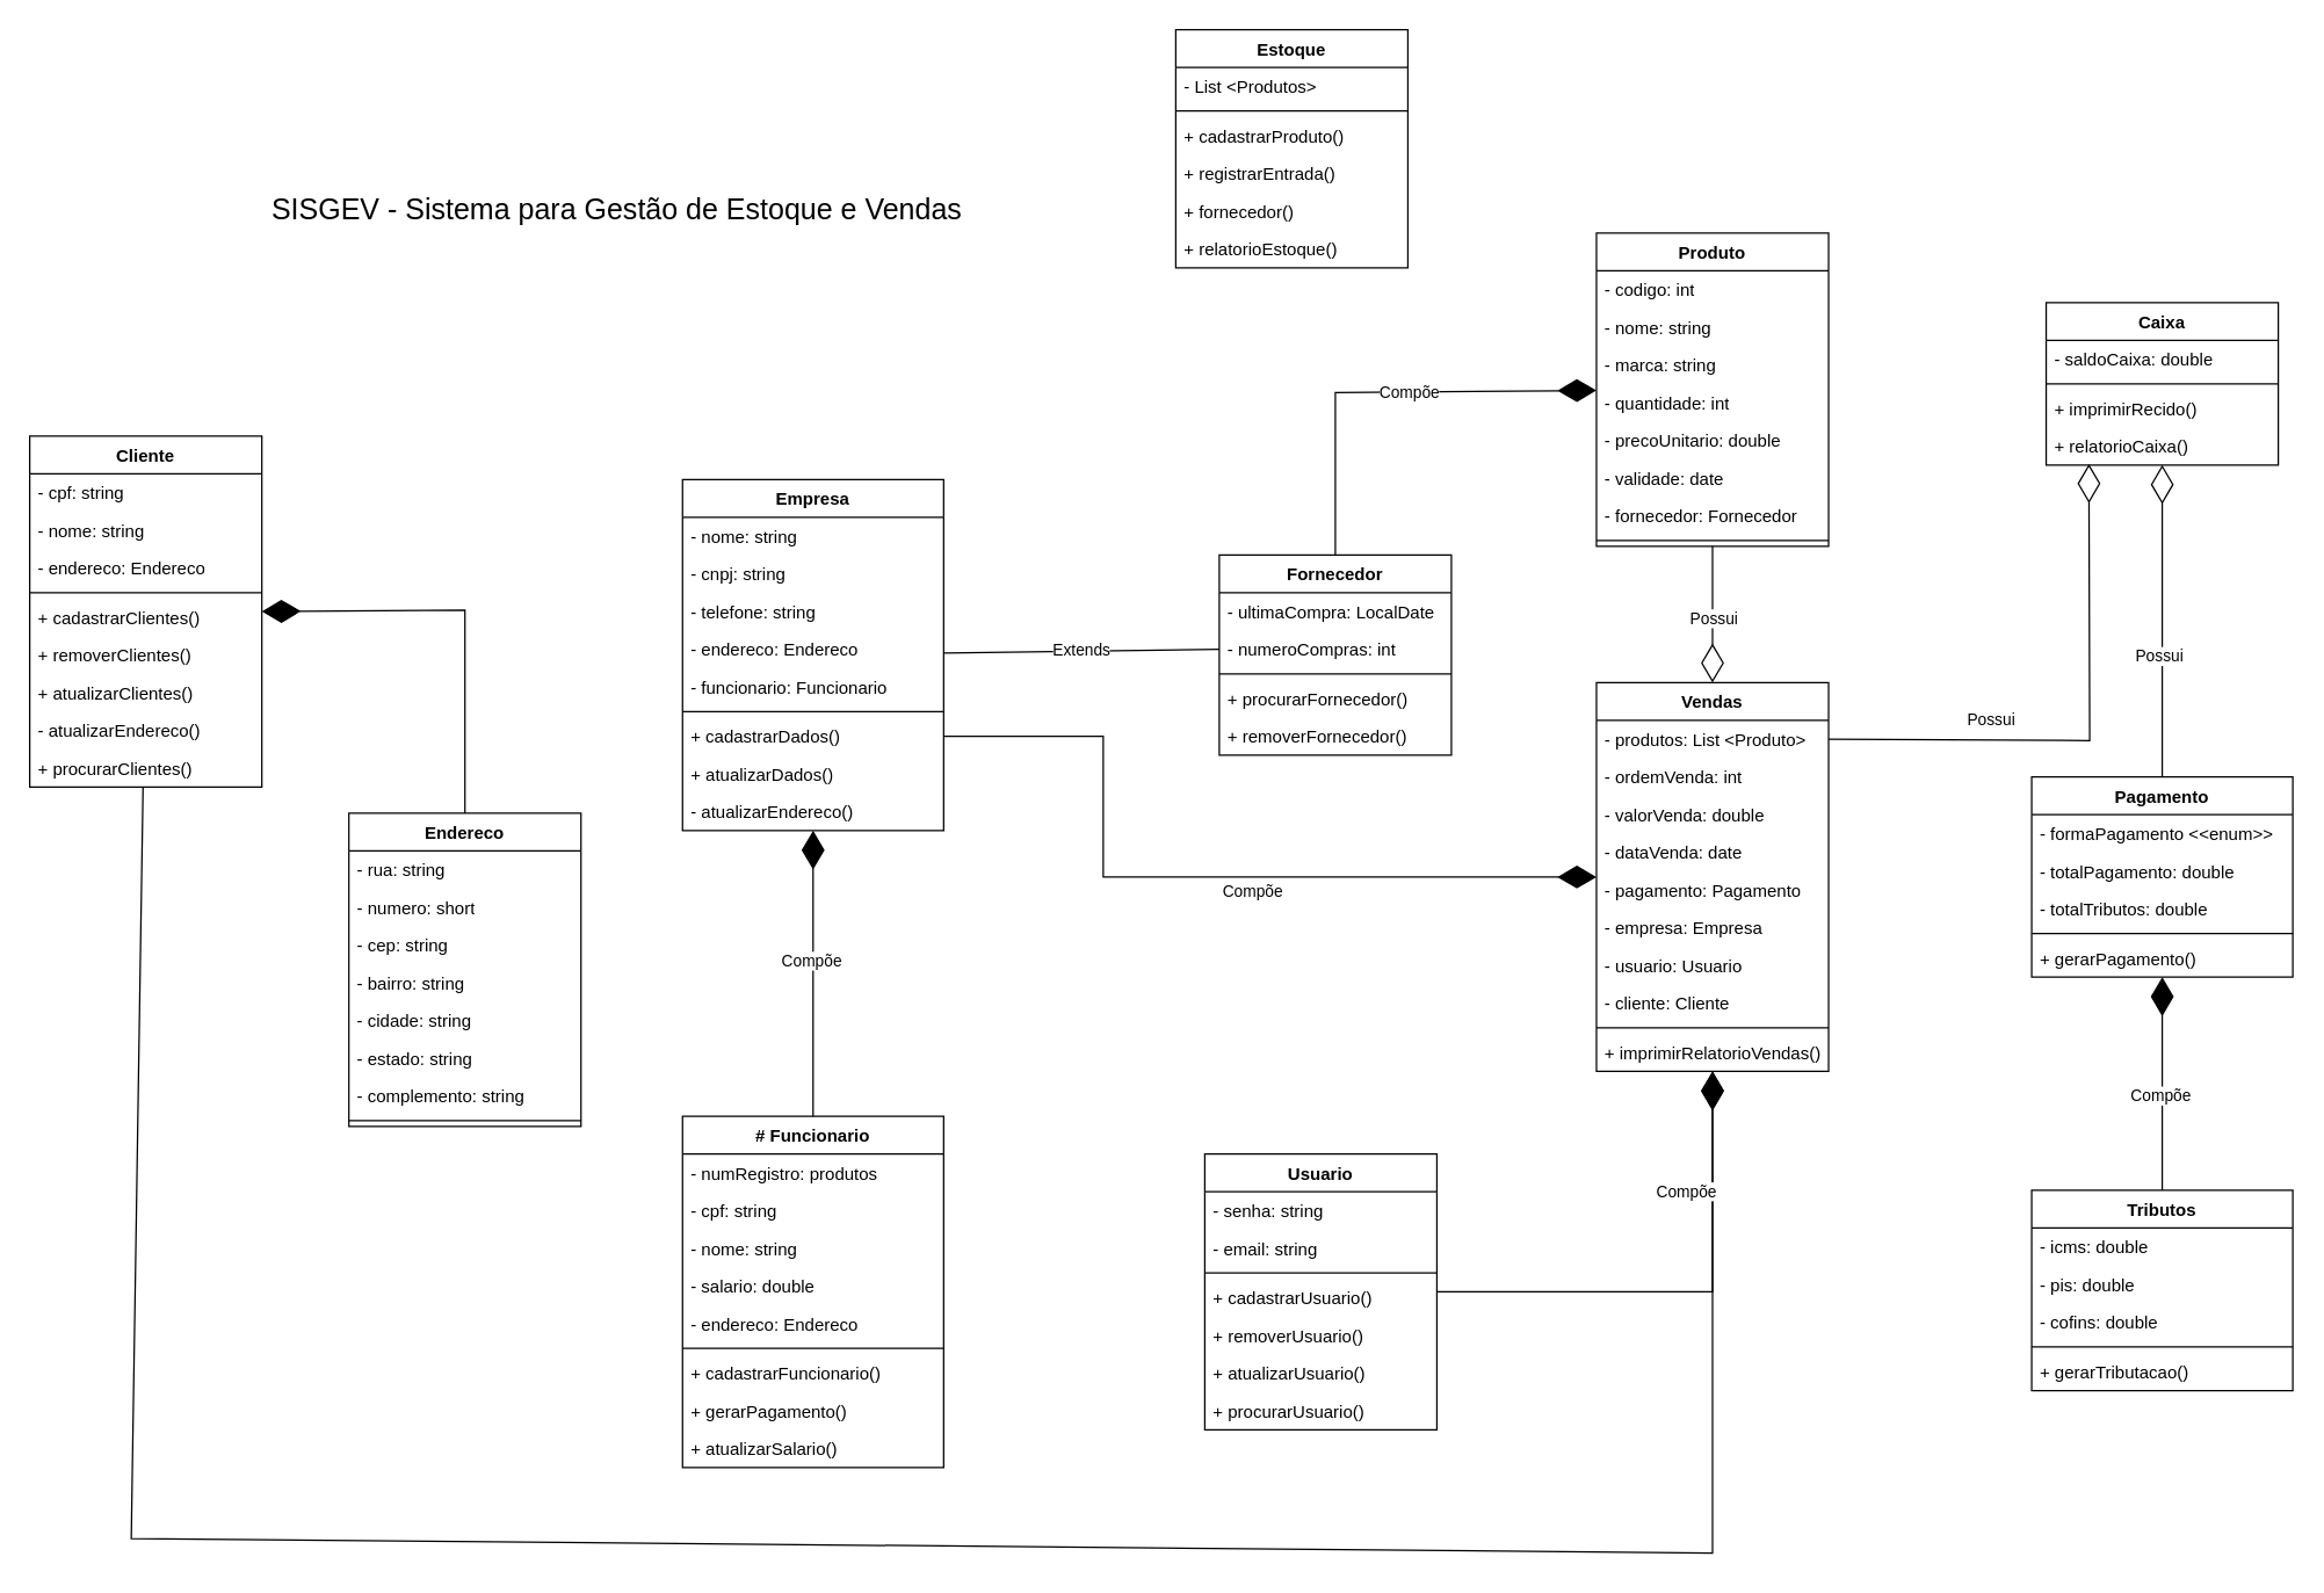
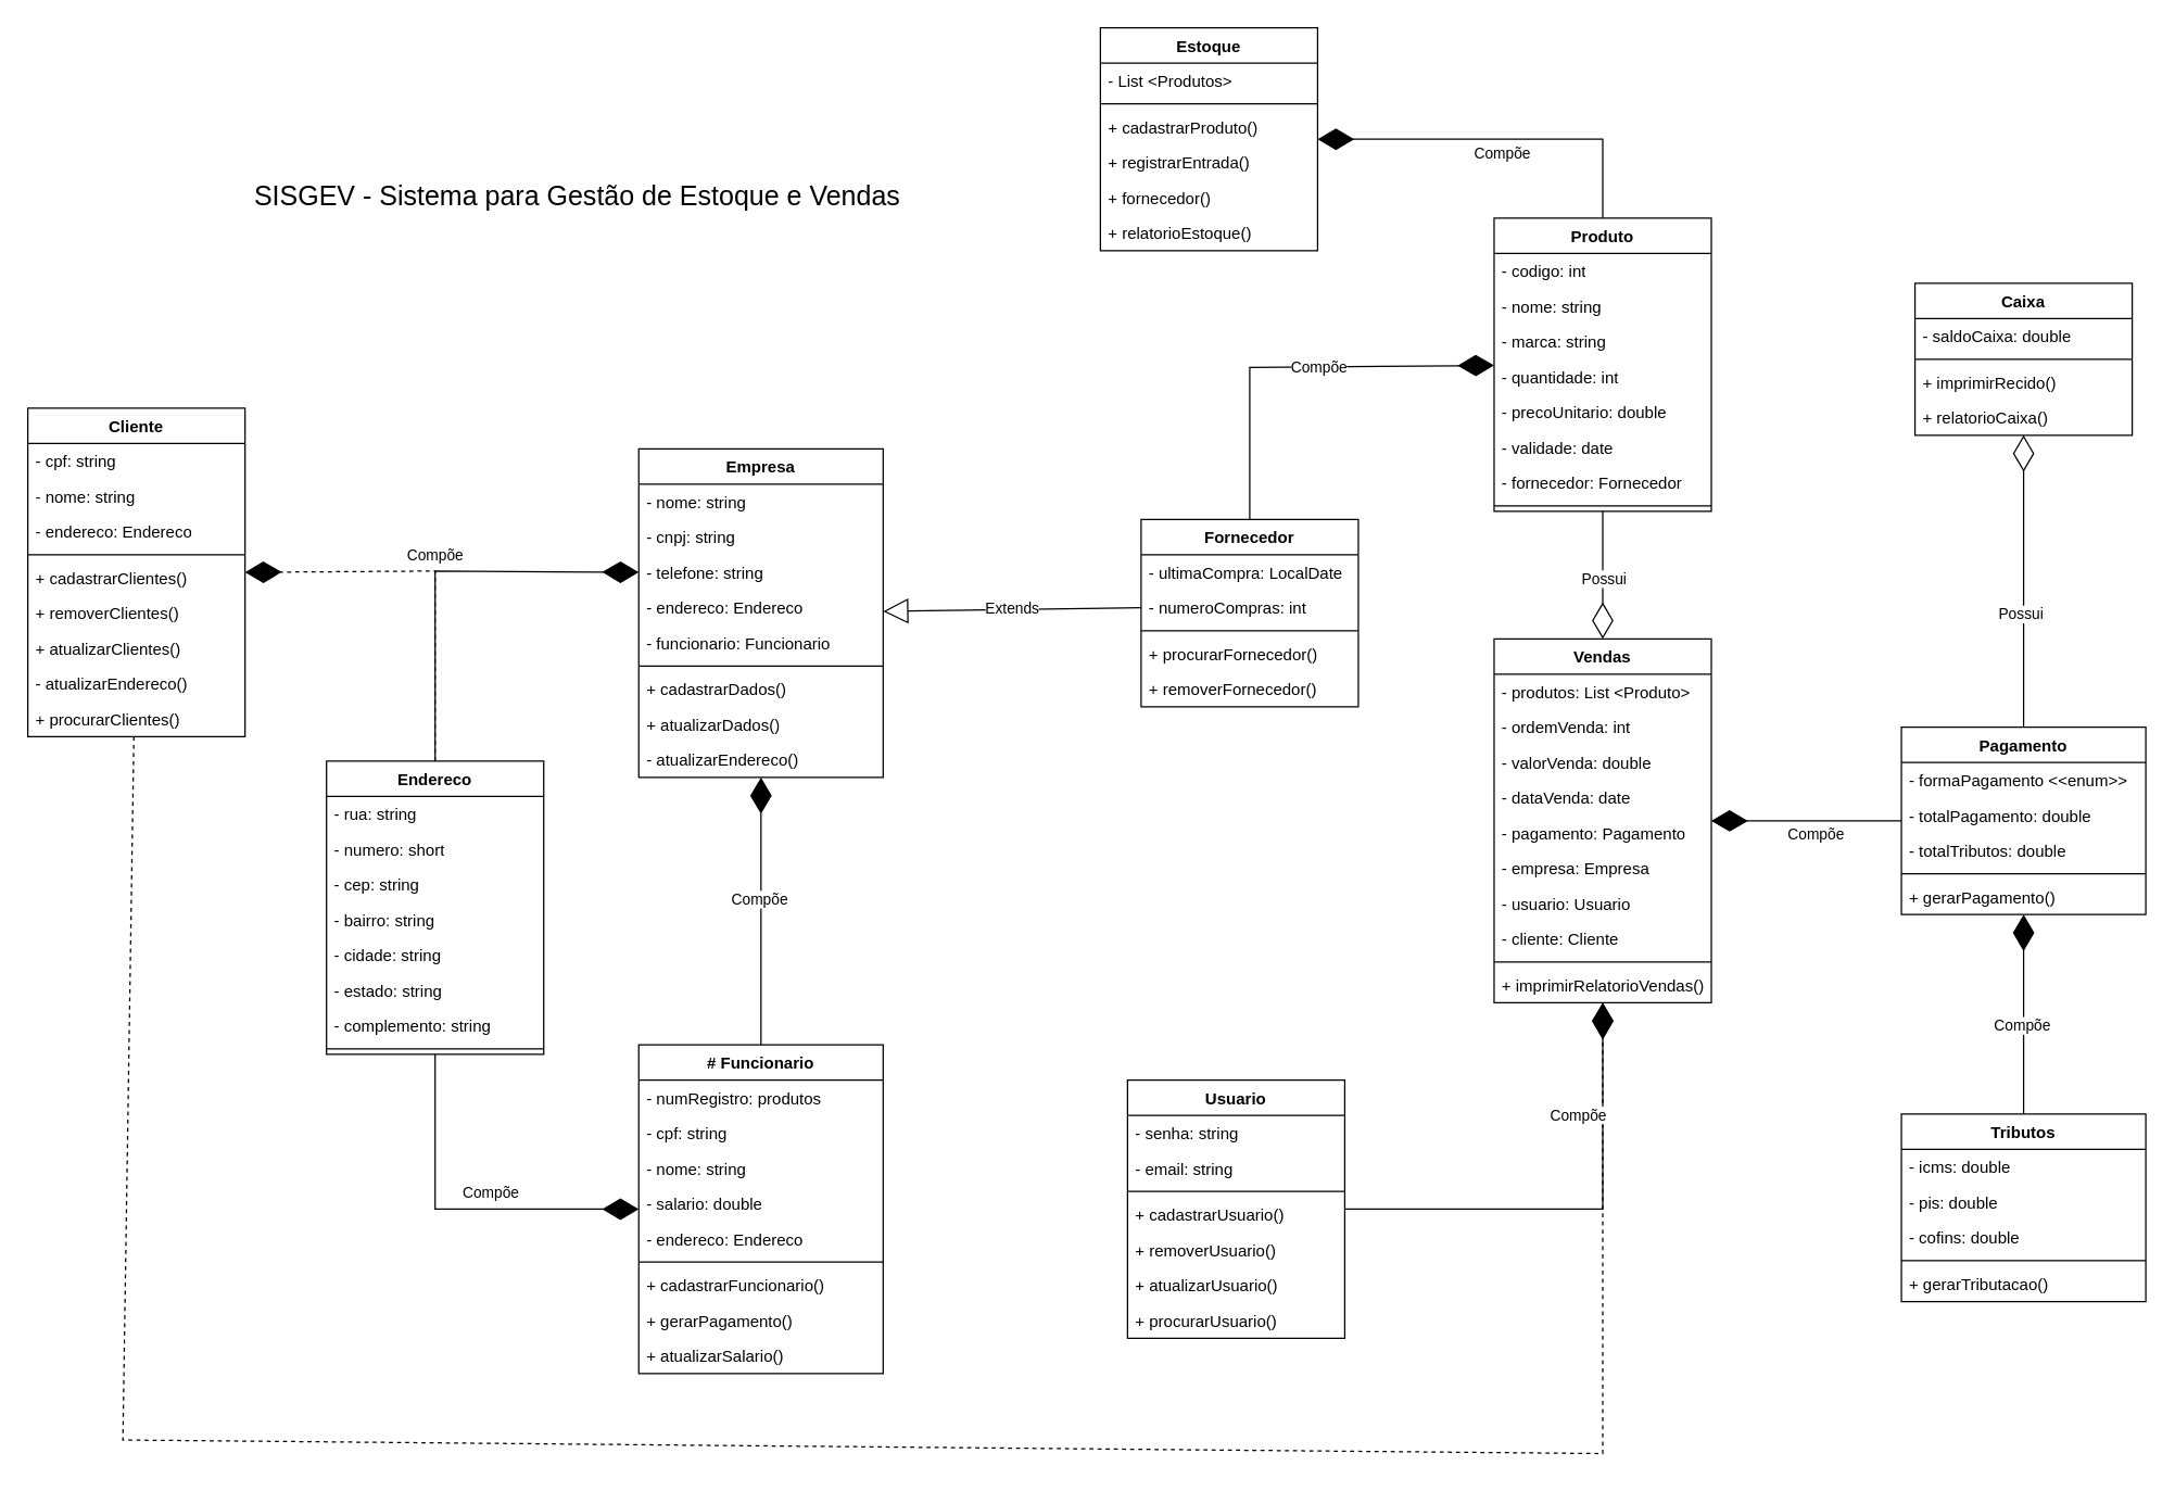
+ <mxCell id="111" value="" style="endArrow=diamondThin;endFill=1;endSize=24;html=1;rounded=0;" edge="1" parent="1" source="2" target="11"><mxGeometry width="160" relative="1" as="geometry"><mxPoint x="1060" y="123" as="sourcePoint" /><mxPoint x="1240" y="10" as="targetPoint" /><Array as="points"><mxPoint x="1180" y="102" /></Array></mxGeometry></mxCell>
+ <mxCell id="112" value="Compõe" style="edgeLabel;html=1;align=center;verticalAlign=middle;resizable=0;points=[];" vertex="1" connectable="0" parent="111"><mxGeometry x="-0.022" relative="1" as="geometry"><mxPoint x="-2" y="10" as="offset" /></mxGeometry></mxCell>
- <mxCell id="92" value="" style="endArrow=diamondThin;endFill=1;endSize=24;html=1;rounded=0;entryX=1;entryY=0.5;entryDx=0;entryDy=0;exitX=0.5;exitY=0;exitDx=0;exitDy=0;" edge="1" parent="1" source="53" target="80"><mxGeometry width="160" relative="1" as="geometry"><mxPoint x="330" y="621" as="sourcePoint" /><mxPoint x="480" y="431" as="targetPoint" /><Array as="points"><mxPoint x="320" y="420" /></Array></mxGeometry></mxCell>
+ <mxCell id="92" value="" style="endArrow=diamondThin;endFill=1;endSize=24;html=1;rounded=0;entryX=1;entryY=0.5;entryDx=0;entryDy=0;exitX=0.5;exitY=0;exitDx=0;exitDy=0;dashed=1;" edge="1" parent="1" source="53" target="80"><mxGeometry width="160" relative="1" as="geometry"><mxPoint x="330" y="621" as="sourcePoint" /><mxPoint x="480" y="431" as="targetPoint" /><Array as="points"><mxPoint x="320" y="420" /></Array></mxGeometry></mxCell>
+ <mxCell id="90" value="" style="endArrow=diamondThin;endFill=1;endSize=24;html=1;rounded=0;entryX=0;entryY=0.5;entryDx=0;entryDy=0;exitX=0.5;exitY=0;exitDx=0;exitDy=0;" edge="1" parent="1" source="53" target="45"><mxGeometry width="160" relative="1" as="geometry"><mxPoint x="260" y="464" as="sourcePoint" /><mxPoint x="420" y="464" as="targetPoint" /><Array as="points"><mxPoint x="320" y="420" /></Array></mxGeometry></mxCell>
+ <mxCell id="91" value="Compõe" style="edgeLabel;html=1;align=center;verticalAlign=middle;resizable=0;points=[];" vertex="1" connectable="0" parent="90"><mxGeometry x="-0.022" relative="1" as="geometry"><mxPoint x="-2" y="-12" as="offset" /></mxGeometry></mxCell>
- <mxCell id="94" value="Extends" style="endArrow=none;endSize=16;endFill=0;html=1;rounded=0;exitX=0;exitY=0.5;exitDx=0;exitDy=0;" edge="1" parent="1" source="70" target="42"><mxGeometry width="160" relative="1" as="geometry"><mxPoint x="550" y="559" as="sourcePoint" /><mxPoint x="570" y="570" as="targetPoint" /></mxGeometry></mxCell>
+ <mxCell id="94" value="Extends" style="endArrow=block;endSize=16;endFill=0;html=1;rounded=0;exitX=0;exitY=0.5;exitDx=0;exitDy=0;" edge="1" parent="1" source="70" target="42"><mxGeometry width="160" relative="1" as="geometry"><mxPoint x="550" y="559" as="sourcePoint" /><mxPoint x="570" y="570" as="targetPoint" /></mxGeometry></mxCell>
- <mxCell id="127" value="" style="endArrow=diamondThin;endFill=0;endSize=24;html=1;rounded=0;exitX=1;exitY=0.5;exitDx=0;exitDy=0;entryX=0.184;entryY=0.974;entryDx=0;entryDy=0;entryPerimeter=0;" edge="1" parent="1" source="19" target="41"><mxGeometry width="160" relative="1" as="geometry"><mxPoint x="1370" y="558.5" as="sourcePoint" /><mxPoint x="1440" y="340" as="targetPoint" /><Array as="points"><mxPoint x="1440" y="510" /></Array></mxGeometry></mxCell>
- <mxCell id="128" value="Possui" style="edgeLabel;html=1;align=center;verticalAlign=middle;resizable=0;points=[];" vertex="1" connectable="0" parent="127"><mxGeometry x="-0.289" y="2" relative="1" as="geometry"><mxPoint x="-21" y="-12" as="offset" /></mxGeometry></mxCell>
- <mxCell id="121" value="" style="endArrow=diamondThin;endFill=1;endSize=24;html=1;rounded=0;exitX=1;exitY=0.5;exitDx=0;exitDy=0;" edge="1" parent="1" source="49" target="18"><mxGeometry width="160" relative="1" as="geometry"><mxPoint x="990" y="807" as="sourcePoint" /><mxPoint x="990" y="610" as="targetPoint" /><Array as="points"><mxPoint x="760" y="507" /><mxPoint x="760" y="604" /></Array></mxGeometry></mxCell>
- <mxCell id="122" value="Compõe" style="edgeLabel;html=1;align=center;verticalAlign=middle;resizable=0;points=[];" vertex="1" connectable="0" parent="121"><mxGeometry x="-0.022" relative="1" as="geometry"><mxPoint x="42" y="9" as="offset" /></mxGeometry></mxCell>
+ <mxCell id="125" value="" style="endArrow=diamondThin;endFill=1;endSize=24;html=1;rounded=0;" edge="1" parent="1" source="62" target="18"><mxGeometry width="160" relative="1" as="geometry"><mxPoint x="1220" y="852" as="sourcePoint" /><mxPoint x="1410" y="700" as="targetPoint" /><Array as="points" /></mxGeometry></mxCell>
+ <mxCell id="126" value="Compõe" style="edgeLabel;html=1;align=center;verticalAlign=middle;resizable=0;points=[];" vertex="1" connectable="0" parent="125"><mxGeometry x="-0.022" relative="1" as="geometry"><mxPoint x="4" y="9" as="offset" /></mxGeometry></mxCell>
+ <mxCell id="107" value="" style="endArrow=diamondThin;endFill=1;endSize=24;html=1;rounded=0;" edge="1" parent="1" source="53" target="95"><mxGeometry width="160" relative="1" as="geometry"><mxPoint x="210" y="1010" as="sourcePoint" /><mxPoint x="360" y="871" as="targetPoint" /><Array as="points"><mxPoint x="320" y="890" /></Array></mxGeometry></mxCell>
+ <mxCell id="108" value="Compõe" style="edgeLabel;html=1;align=center;verticalAlign=middle;resizable=0;points=[];" vertex="1" connectable="0" parent="107"><mxGeometry x="-0.022" relative="1" as="geometry"><mxPoint x="25" y="-13" as="offset" /></mxGeometry></mxCell>
- <mxCell id="119" value="" style="endArrow=diamondThin;endFill=1;endSize=24;html=1;rounded=0;" edge="1" parent="1" source="80" target="18"><mxGeometry width="160" relative="1" as="geometry"><mxPoint x="220" y="980" as="sourcePoint" /><mxPoint x="80" y="841" as="targetPoint" /><Array as="points"><mxPoint x="90" y="1060" /><mxPoint x="1180" y="1070" /></Array></mxGeometry></mxCell>
+ <mxCell id="119" value="" style="endArrow=diamondThin;endFill=1;endSize=24;html=1;rounded=0;dashed=1;" edge="1" parent="1" source="80" target="18"><mxGeometry width="160" relative="1" as="geometry"><mxPoint x="220" y="980" as="sourcePoint" /><mxPoint x="80" y="841" as="targetPoint" /><Array as="points"><mxPoint x="90" y="1060" /><mxPoint x="1180" y="1070" /></Array></mxGeometry></mxCell>
